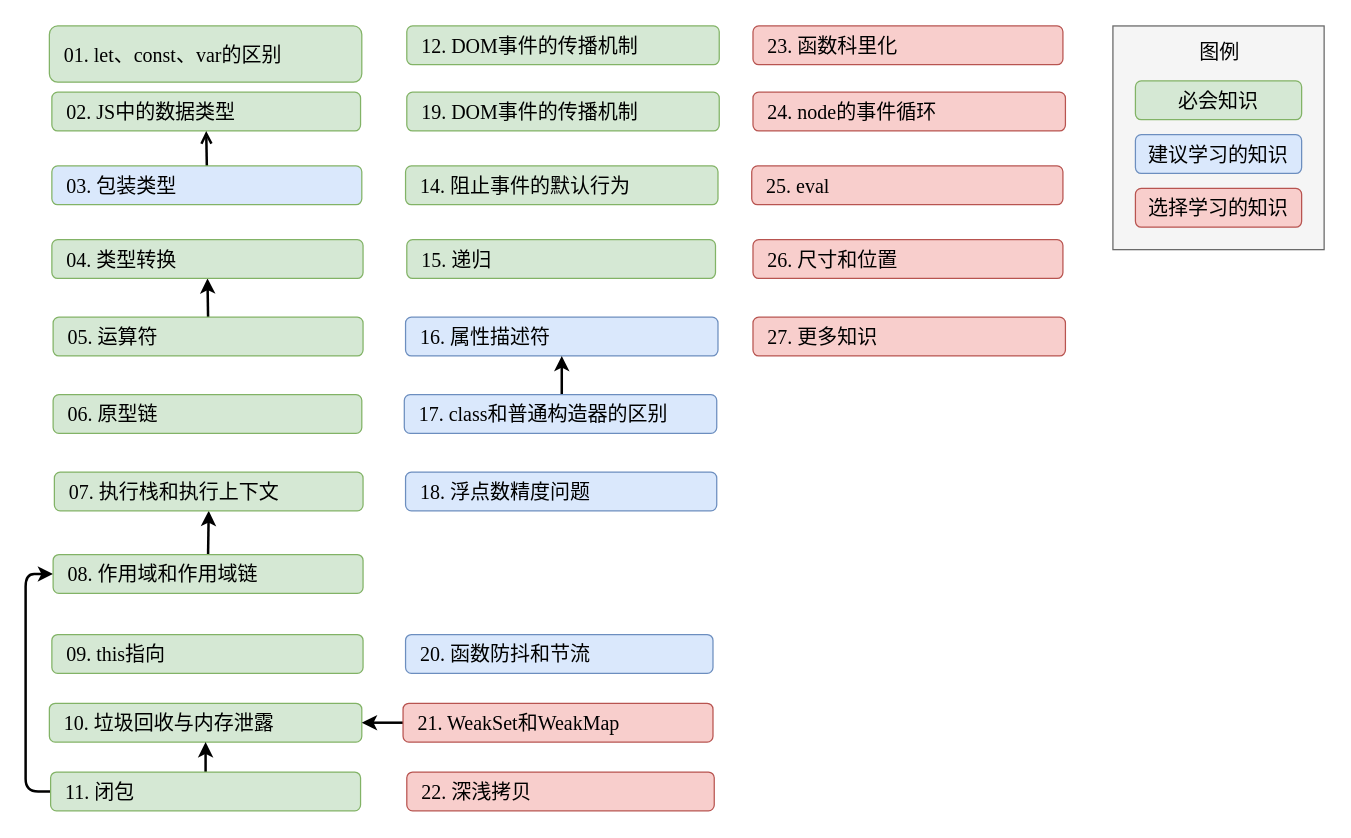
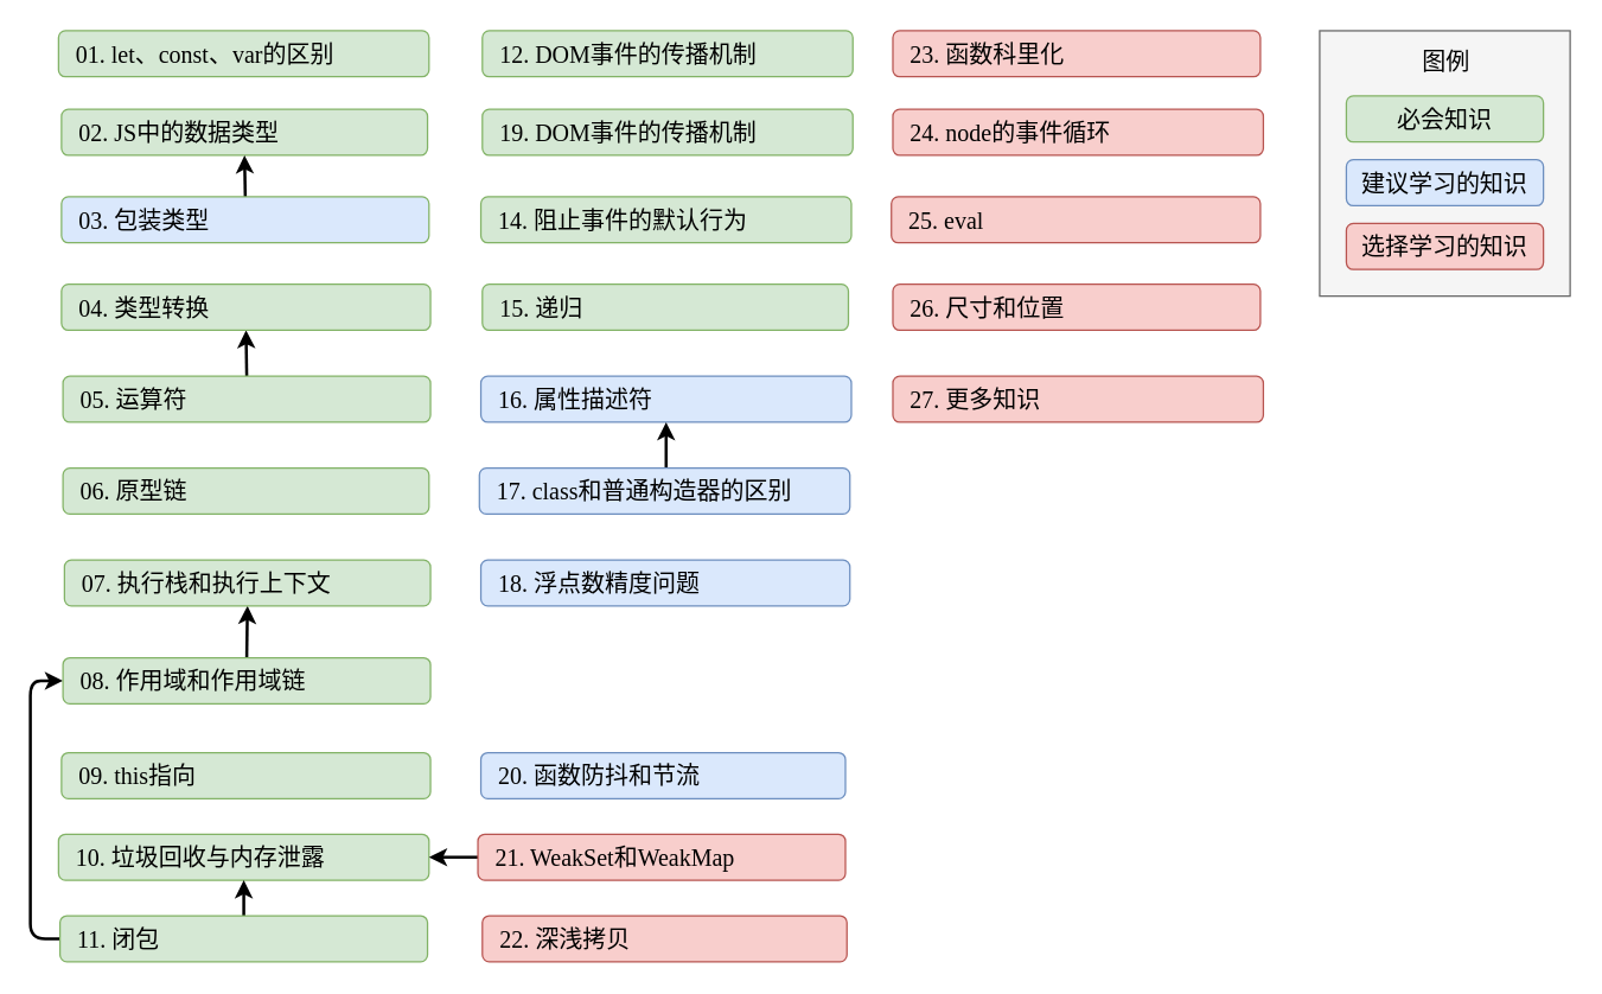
- <mxCell id="20" value="&lt;font color=&quot;#000000&quot;&gt;01. let、const、var的区别&lt;/font&gt;" style="rounded=1;whiteSpace=wrap;html=1;fillColor=#d5e8d4;strokeColor=#82b366;fontSize=16;fontFamily=Roboto Mono;align=left;spacingLeft=10;" parent="1" vertex="1"><mxGeometry x="39" y="20" width="250" height="45" as="geometry" /></mxCell>
+ <mxCell id="20" value="&lt;font color=&quot;#000000&quot;&gt;01. let、const、var的区别&lt;/font&gt;" style="rounded=1;whiteSpace=wrap;html=1;fillColor=#d5e8d4;strokeColor=#82b366;fontSize=16;fontFamily=Roboto Mono;align=left;spacingLeft=10;" parent="1" vertex="1"><mxGeometry x="39" y="20" width="250" height="31" as="geometry" /></mxCell>
- <mxCell id="14" style="edgeStyle=orthogonalEdgeStyle;rounded=0;orthogonalLoop=1;jettySize=auto;html=1;exitX=0.5;exitY=0;exitDx=0;exitDy=0;entryX=0.5;entryY=1;entryDx=0;entryDy=0;strokeColor=#000000;spacingLeft=10;strokeWidth=2;endArrow=open;" parent="1" source="15" target="2" edge="1"><mxGeometry relative="1" as="geometry" /></mxCell>
+ <mxCell id="14" style="edgeStyle=orthogonalEdgeStyle;rounded=0;orthogonalLoop=1;jettySize=auto;html=1;exitX=0.5;exitY=0;exitDx=0;exitDy=0;entryX=0.5;entryY=1;entryDx=0;entryDy=0;strokeColor=#000000;spacingLeft=10;strokeWidth=2;" parent="1" source="15" target="2" edge="1"><mxGeometry relative="1" as="geometry" /></mxCell>
